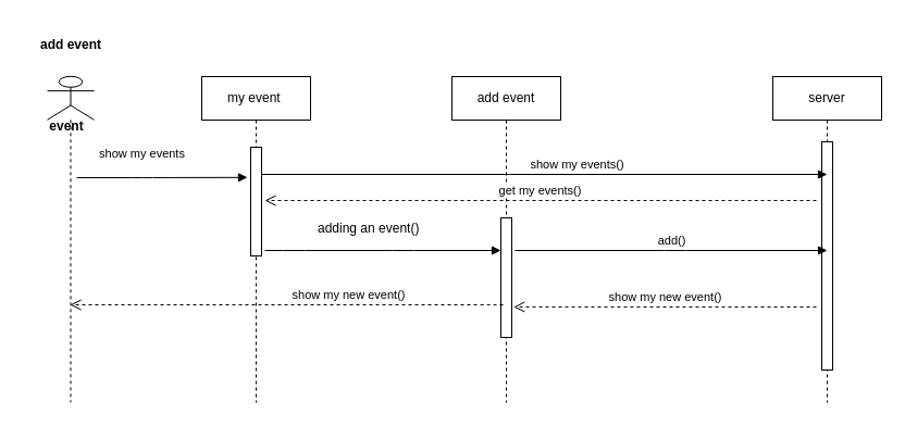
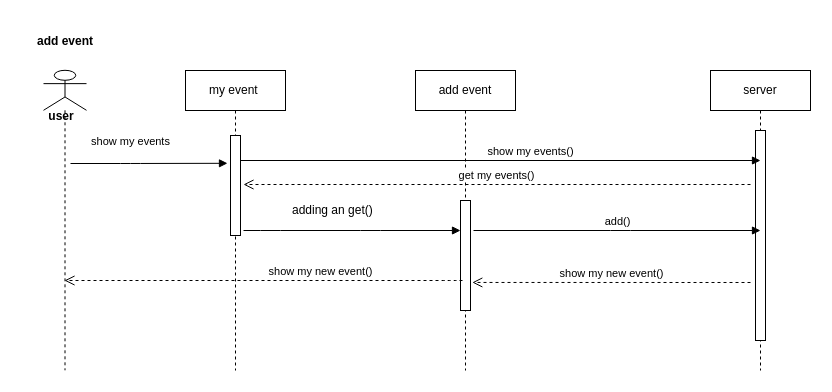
- <mxCell id="7" value="event" style="text;align=center;fontStyle=1;verticalAlign=middle;spacingLeft=3;spacingRight=3;strokeColor=none;rotatable=0;points=[[0,0.5],[1,0.5]];portConstraint=eastwest;" parent="6" vertex="1"><mxGeometry x="-7" y="40" width="50" height="10" as="geometry" /></mxCell>
+ <mxCell id="7" value="user" style="text;align=center;fontStyle=1;verticalAlign=middle;spacingLeft=3;spacingRight=3;strokeColor=none;rotatable=0;points=[[0,0.5],[1,0.5]];portConstraint=eastwest;" parent="6" vertex="1"><mxGeometry x="-7" y="40" width="50" height="10" as="geometry" /></mxCell>
- <mxCell id="9" value="adding an event()" style="text;html=1;resizable=0;points=[];autosize=1;align=left;verticalAlign=top;spacingTop=-4;" parent="1" vertex="1"><mxGeometry x="290" y="200" width="110" height="20" as="geometry" /></mxCell>
+ <mxCell id="9" value="adding an get()" style="text;html=1;resizable=0;points=[];autosize=1;align=left;verticalAlign=top;spacingTop=-4;" parent="1" vertex="1"><mxGeometry x="290" y="200" width="110" height="20" as="geometry" /></mxCell>
